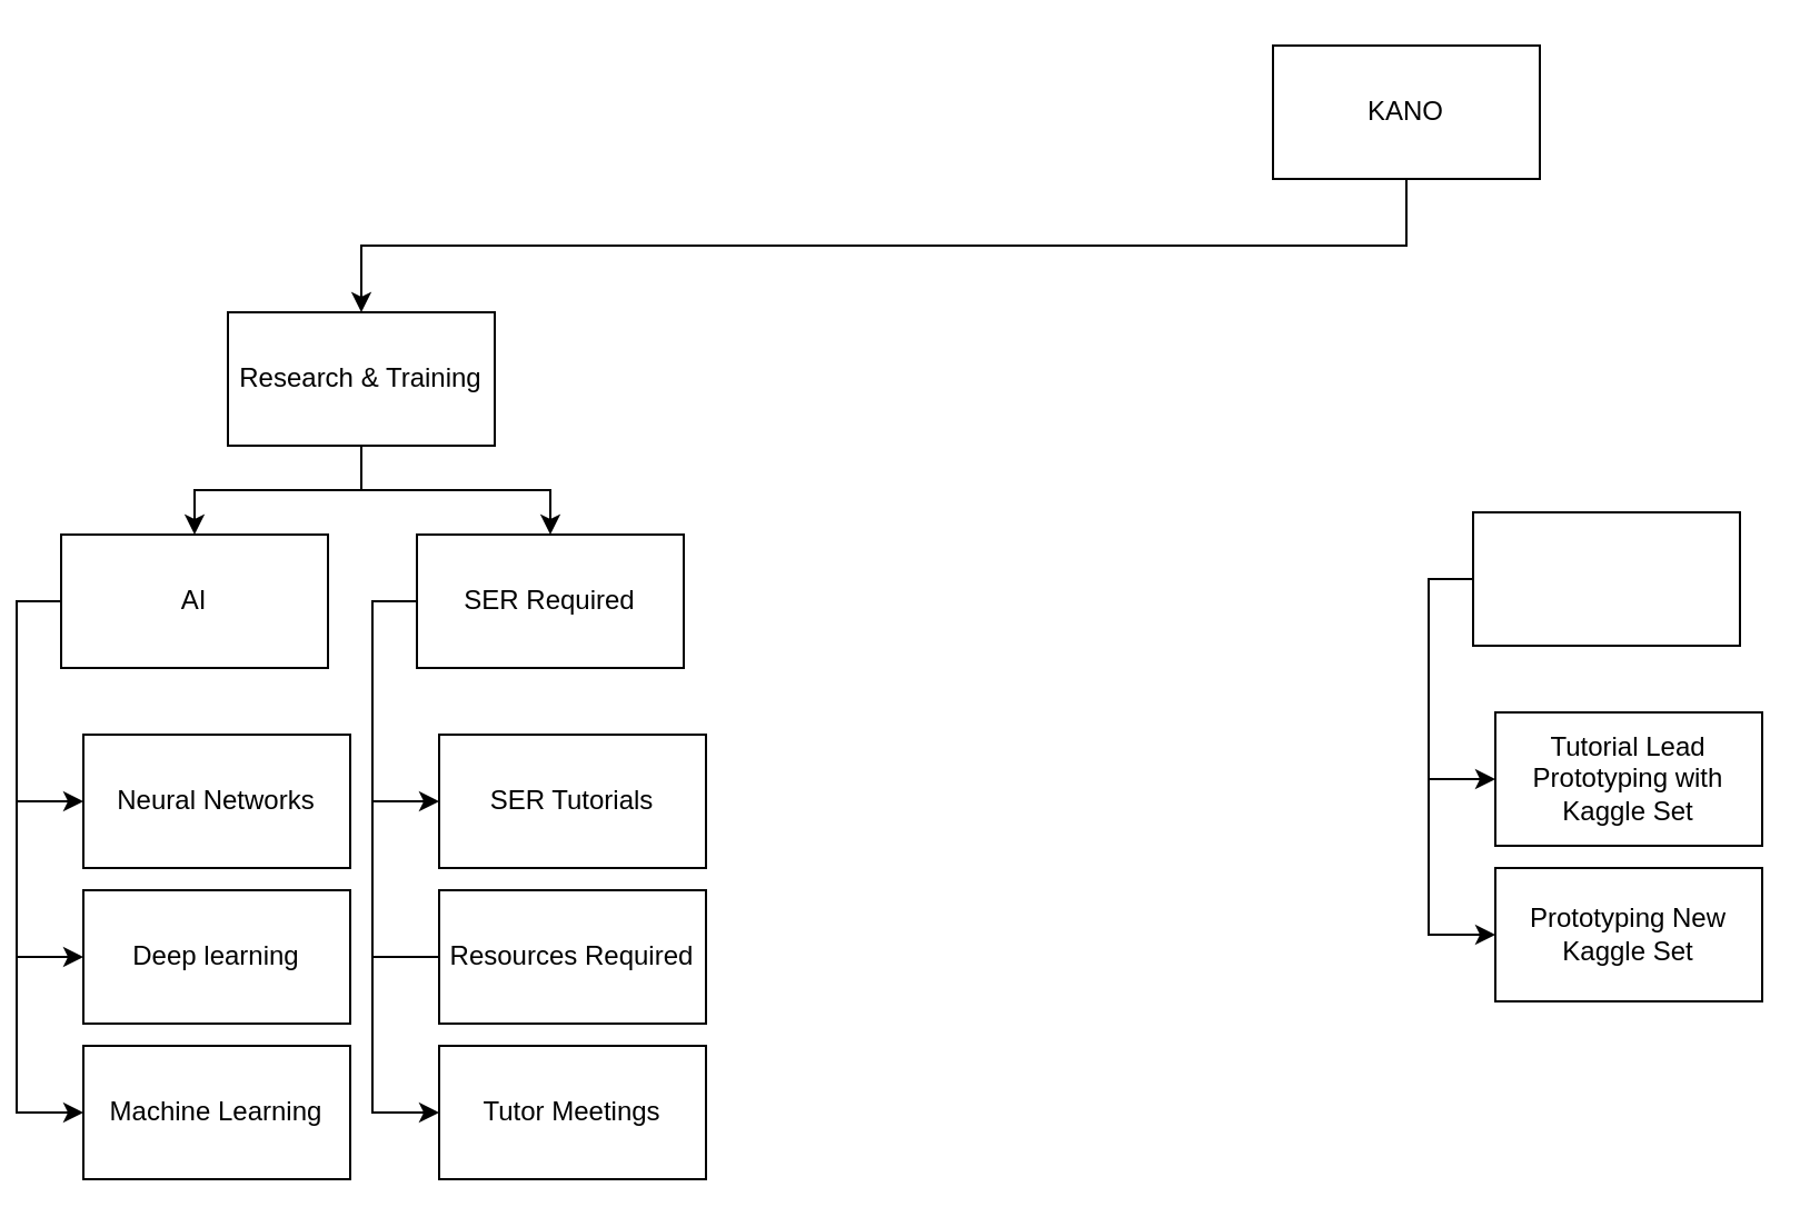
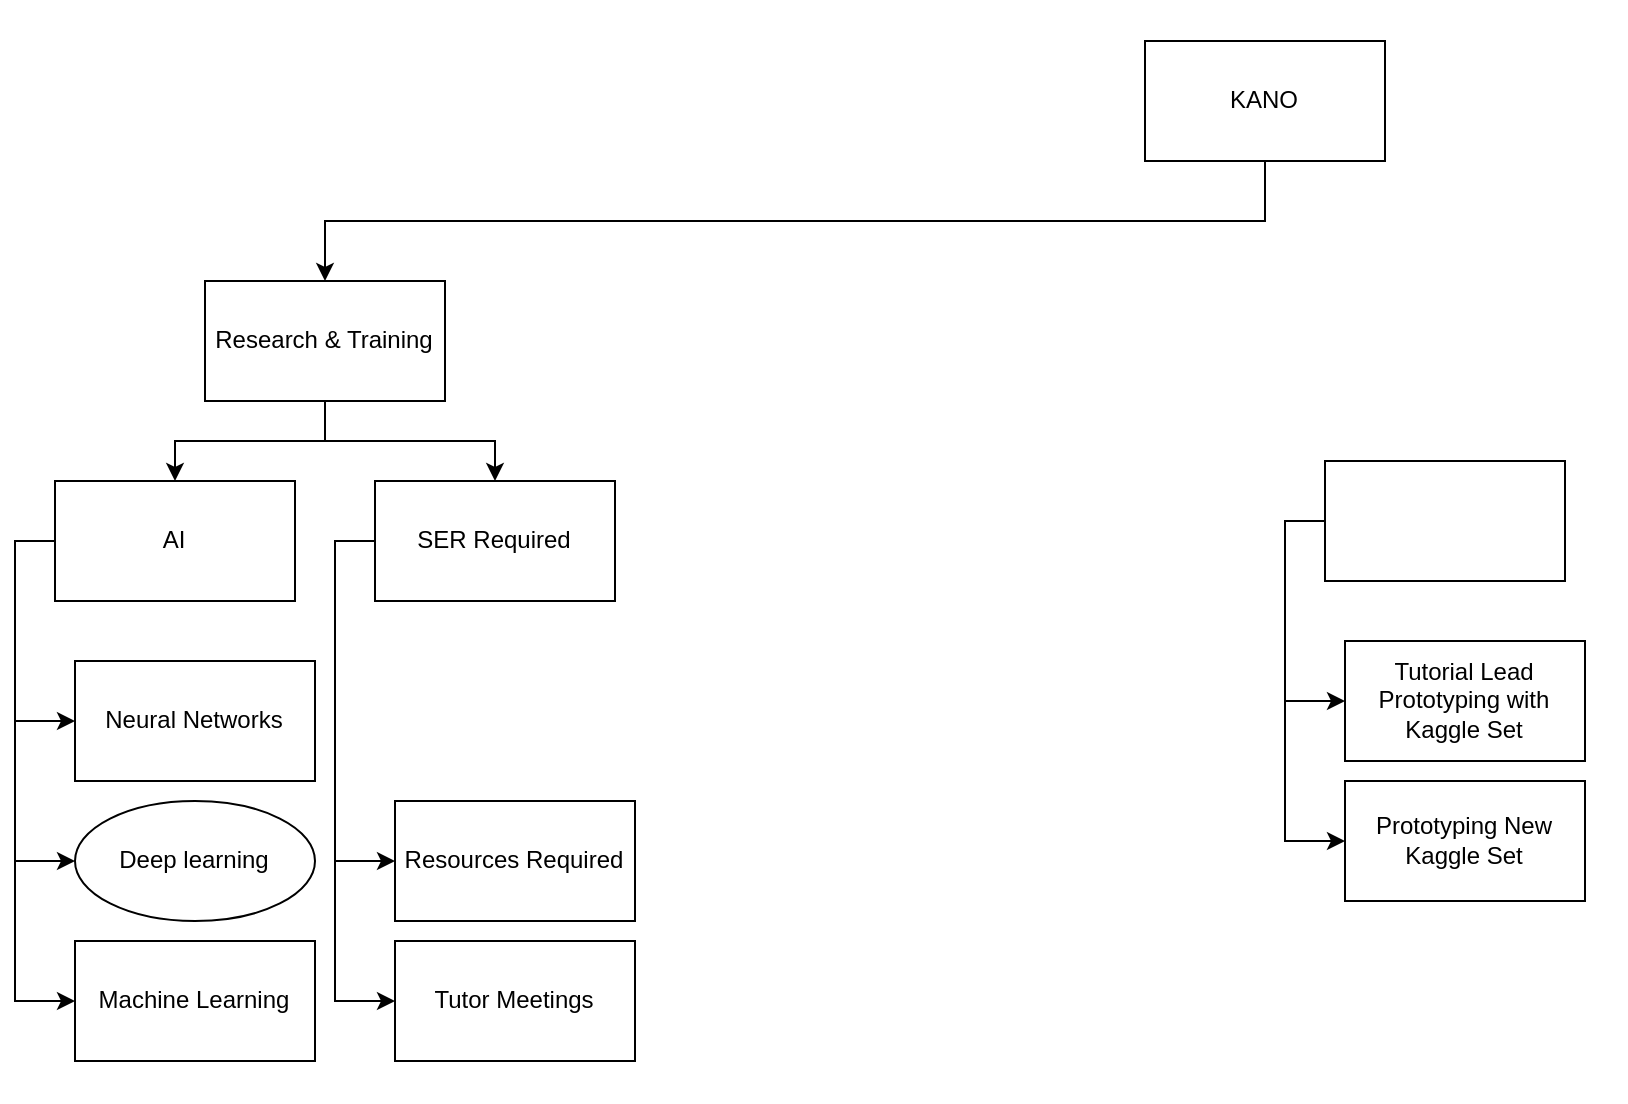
- <mxCell id="16" style="edgeStyle=orthogonalEdgeStyle;rounded=0;orthogonalLoop=1;jettySize=auto;html=1;exitX=0;exitY=0.5;exitDx=0;exitDy=0;entryX=0;entryY=0.5;entryDx=0;entryDy=0;" edge="1" parent="1" source="19" target="10"><mxGeometry relative="1" as="geometry" /></mxCell>
- <mxCell id="10" value="SER Tutorials" style="whiteSpace=wrap;html=1;rounded=0;" vertex="1" parent="1"><mxGeometry x="190" y="330" width="120" height="60" as="geometry" /></mxCell>
- <mxCell id="9" value="Deep learning" style="whiteSpace=wrap;html=1;rounded=0;" vertex="1" parent="1"><mxGeometry x="30" y="400" width="120" height="60" as="geometry" /></mxCell>
+ <mxCell id="9" value="Deep learning" style="ellipse;whiteSpace=wrap;html=1;" vertex="1" parent="1"><mxGeometry x="30" y="400" width="120" height="60" as="geometry" /></mxCell>
- <mxCell id="17" style="edgeStyle=orthogonalEdgeStyle;rounded=0;orthogonalLoop=1;jettySize=auto;html=1;exitX=0;exitY=0.5;exitDx=0;exitDy=0;entryX=0;entryY=0.5;entryDx=0;entryDy=0;endArrow=none;" edge="1" parent="1" source="19" target="11"><mxGeometry relative="1" as="geometry" /></mxCell>
+ <mxCell id="17" style="edgeStyle=orthogonalEdgeStyle;rounded=0;orthogonalLoop=1;jettySize=auto;html=1;exitX=0;exitY=0.5;exitDx=0;exitDy=0;entryX=0;entryY=0.5;entryDx=0;entryDy=0;" edge="1" parent="1" source="19" target="11"><mxGeometry relative="1" as="geometry" /></mxCell>
